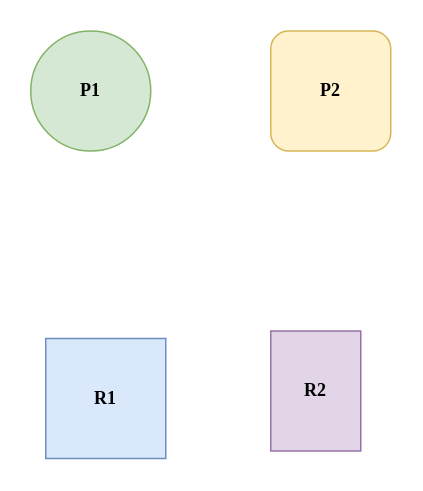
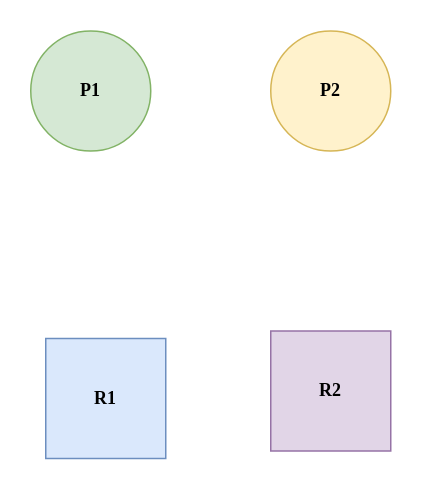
- <mxCell id="3" value="P2" style="whiteSpace=wrap;html=1;aspect=fixed;fillColor=#fff2cc;strokeColor=#d6b656;fontFamily=Fira Sans;fontStyle=1;rounded=1;" vertex="1" parent="1"><mxGeometry x="180" y="20" width="80" height="80" as="geometry" /></mxCell>
+ <mxCell id="3" value="P2" style="ellipse;whiteSpace=wrap;html=1;aspect=fixed;fillColor=#fff2cc;strokeColor=#d6b656;fontFamily=Fira Sans;fontStyle=1" vertex="1" parent="1"><mxGeometry x="180" y="20" width="80" height="80" as="geometry" /></mxCell>
- <mxCell id="5" value="R2" style="whiteSpace=wrap;html=1;aspect=fixed;fillColor=#e1d5e7;strokeColor=#9673a6;fontFamily=Fira Sans;fontStyle=1" vertex="1" parent="1"><mxGeometry x="180" y="220" width="60" height="80" as="geometry" /></mxCell>
+ <mxCell id="5" value="R2" style="whiteSpace=wrap;html=1;aspect=fixed;fillColor=#e1d5e7;strokeColor=#9673a6;fontFamily=Fira Sans;fontStyle=1" vertex="1" parent="1"><mxGeometry x="180" y="220" width="80" height="80" as="geometry" /></mxCell>
